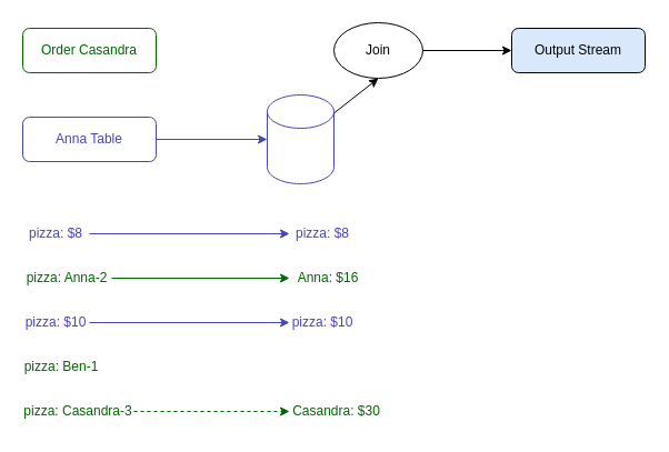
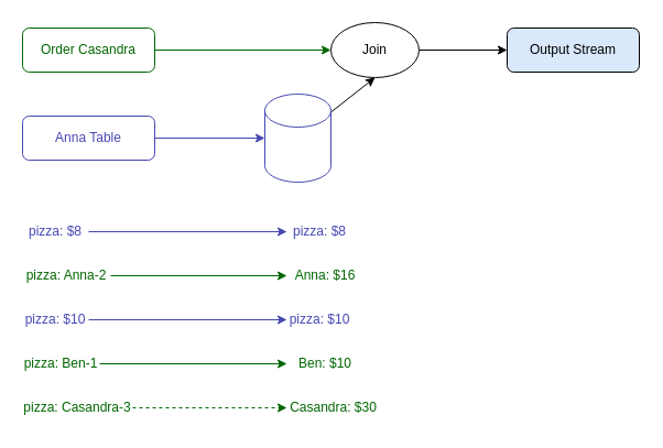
+ <mxCell id="2" style="edgeStyle=orthogonalEdgeStyle;rounded=0;orthogonalLoop=1;jettySize=auto;html=1;entryX=0;entryY=0.5;entryDx=0;entryDy=0;strokeColor=#006600;" edge="1" parent="1" source="3" target="5"><mxGeometry relative="1" as="geometry" /></mxCell>
+ <mxCell id="20" style="edgeStyle=orthogonalEdgeStyle;rounded=0;orthogonalLoop=1;jettySize=auto;html=1;entryX=0;entryY=0.5;entryDx=0;entryDy=0;fontColor=#006600;strokeColor=#006600;" edge="1" parent="1" source="21" target="22"><mxGeometry relative="1" as="geometry" /></mxCell>
+ <mxCell id="22" value="Ben: $10" style="text;html=1;align=center;verticalAlign=middle;whiteSpace=wrap;rounded=0;fontColor=#006600;" vertex="1" parent="1"><mxGeometry x="260" y="315" width="70" height="30" as="geometry" /></mxCell>
